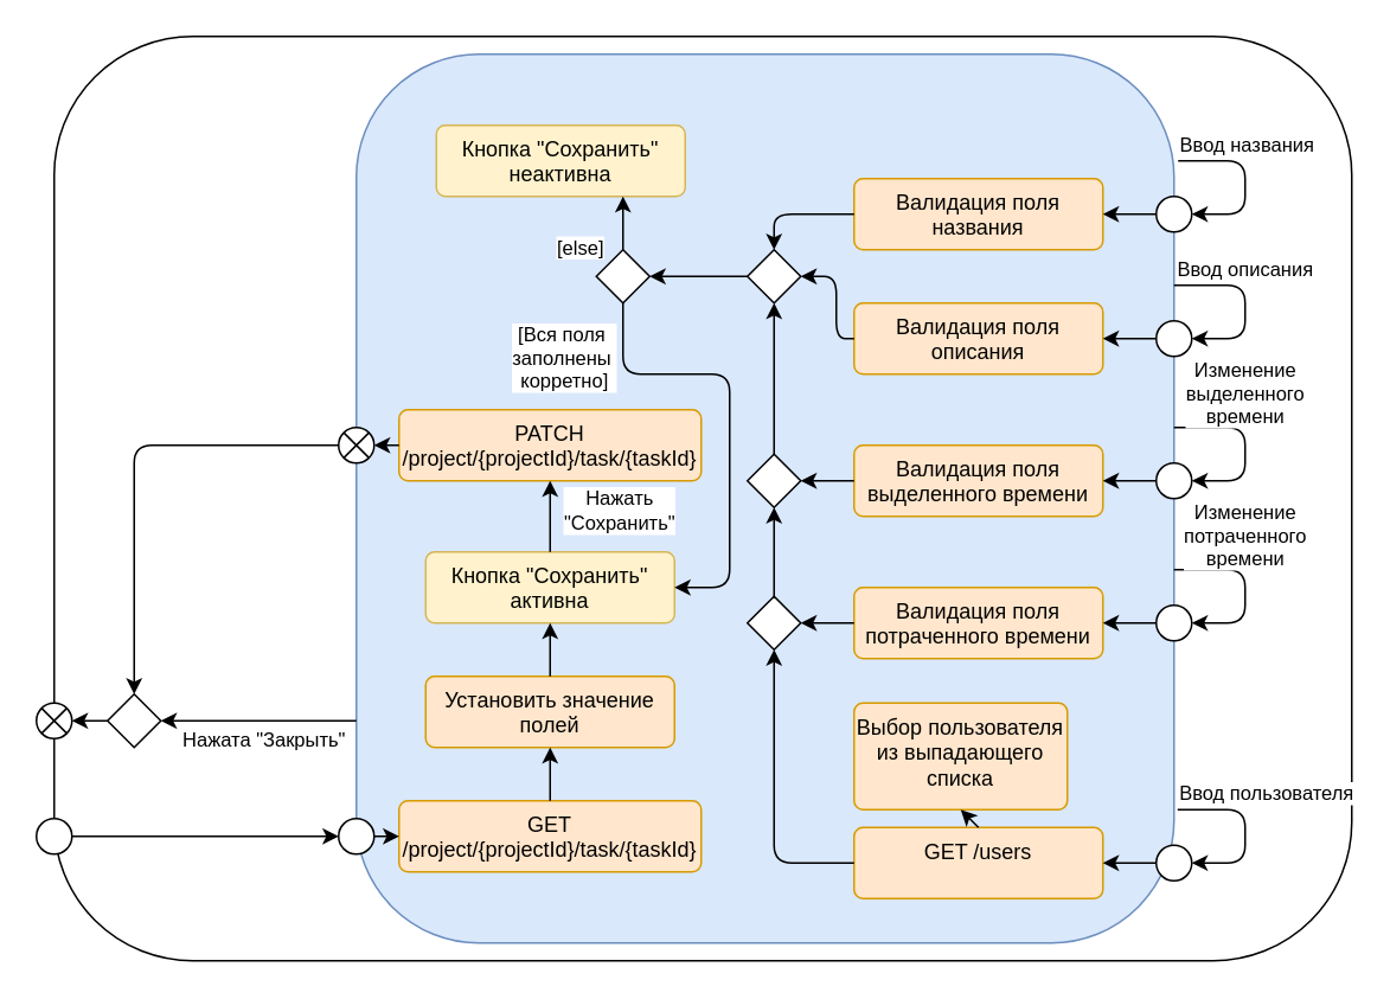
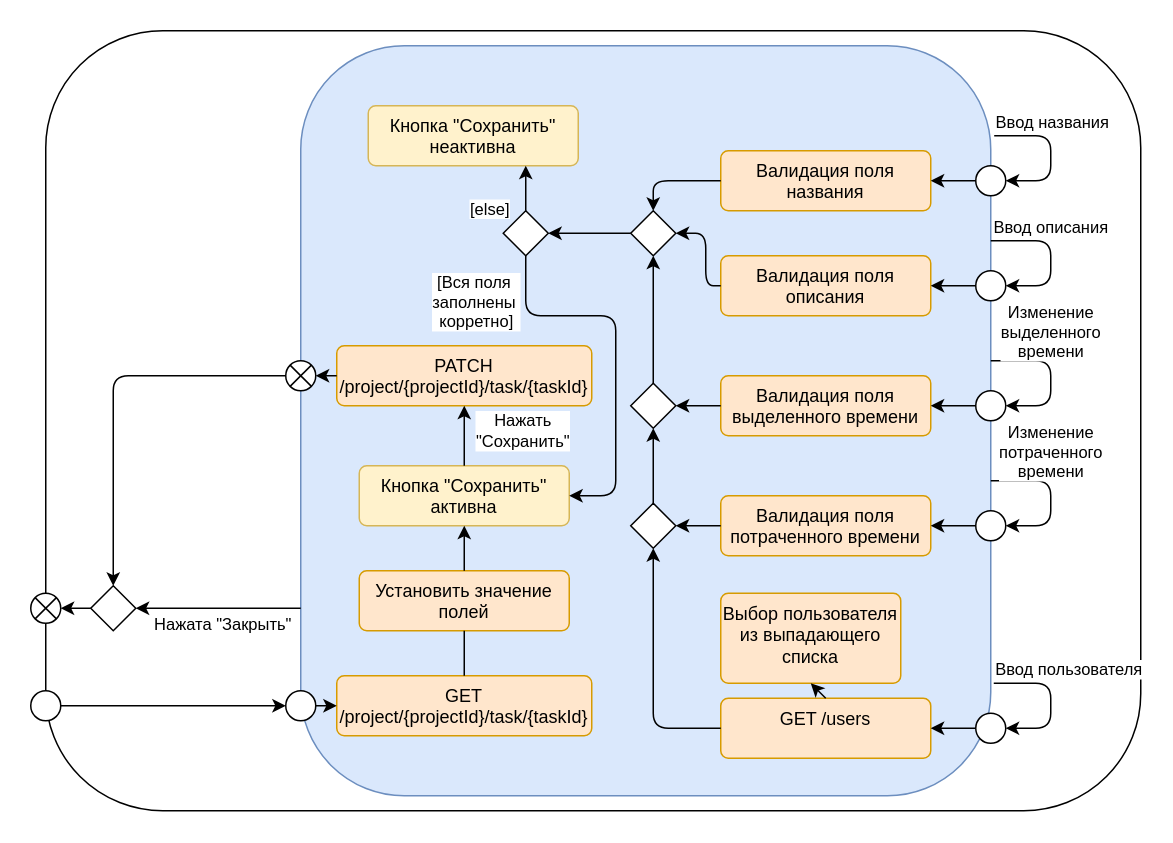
- <mxCell id="66" value="" style="endArrow=classic;html=1;rounded=1;exitX=0.5;exitY=0;exitDx=0;exitDy=0;curved=0;entryX=0.5;entryY=1;entryDx=0;entryDy=0;" edge="1" parent="1" source="60" target="64"><mxGeometry width="50" height="50" relative="1" as="geometry"><mxPoint x="220" y="480" as="sourcePoint" /><mxPoint x="240" y="480" as="targetPoint" /></mxGeometry></mxCell>
+ <mxCell id="66" value="" style="endArrow=none;html=1;rounded=1;exitX=0.5;exitY=0;exitDx=0;exitDy=0;curved=0;entryX=0.5;entryY=1;entryDx=0;entryDy=0;" edge="1" parent="1" source="60" target="64"><mxGeometry width="50" height="50" relative="1" as="geometry"><mxPoint x="220" y="480" as="sourcePoint" /><mxPoint x="240" y="480" as="targetPoint" /></mxGeometry></mxCell>
